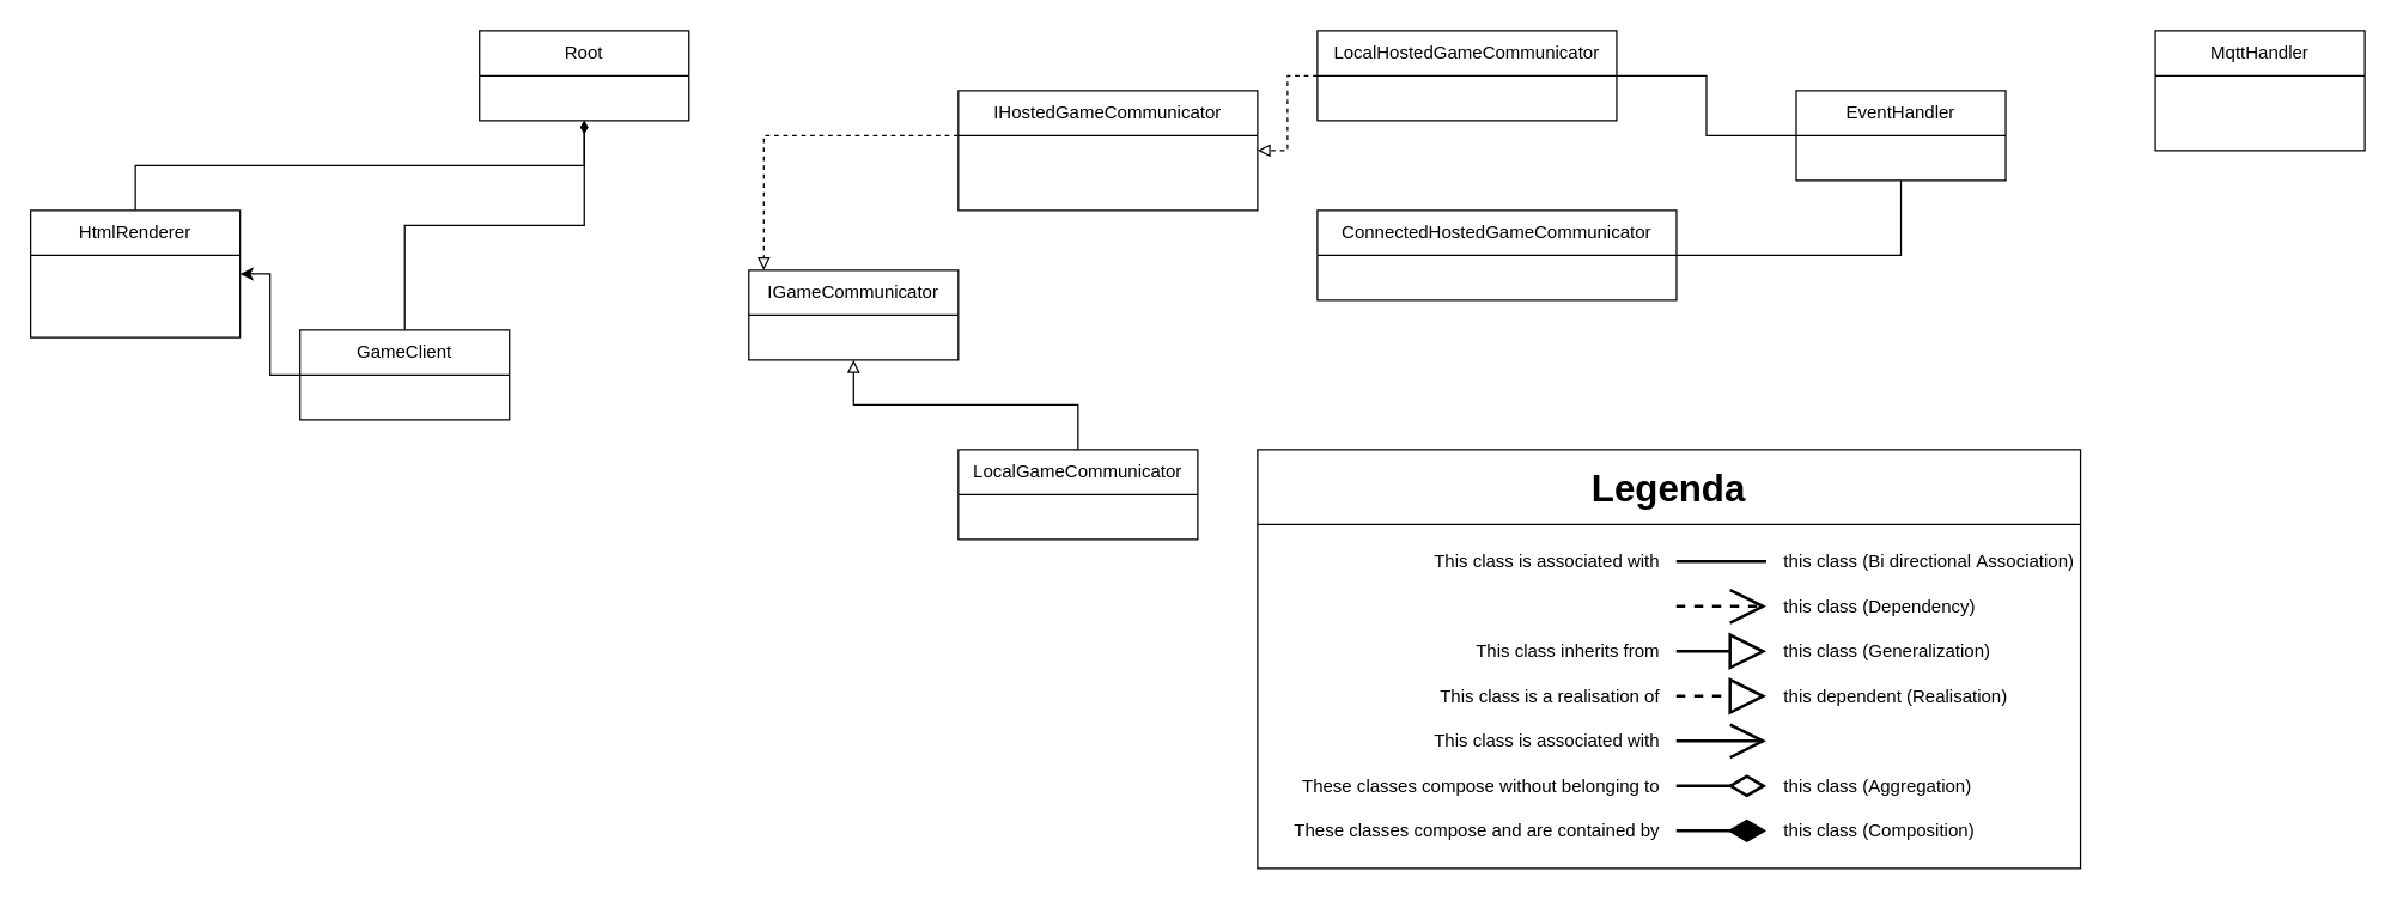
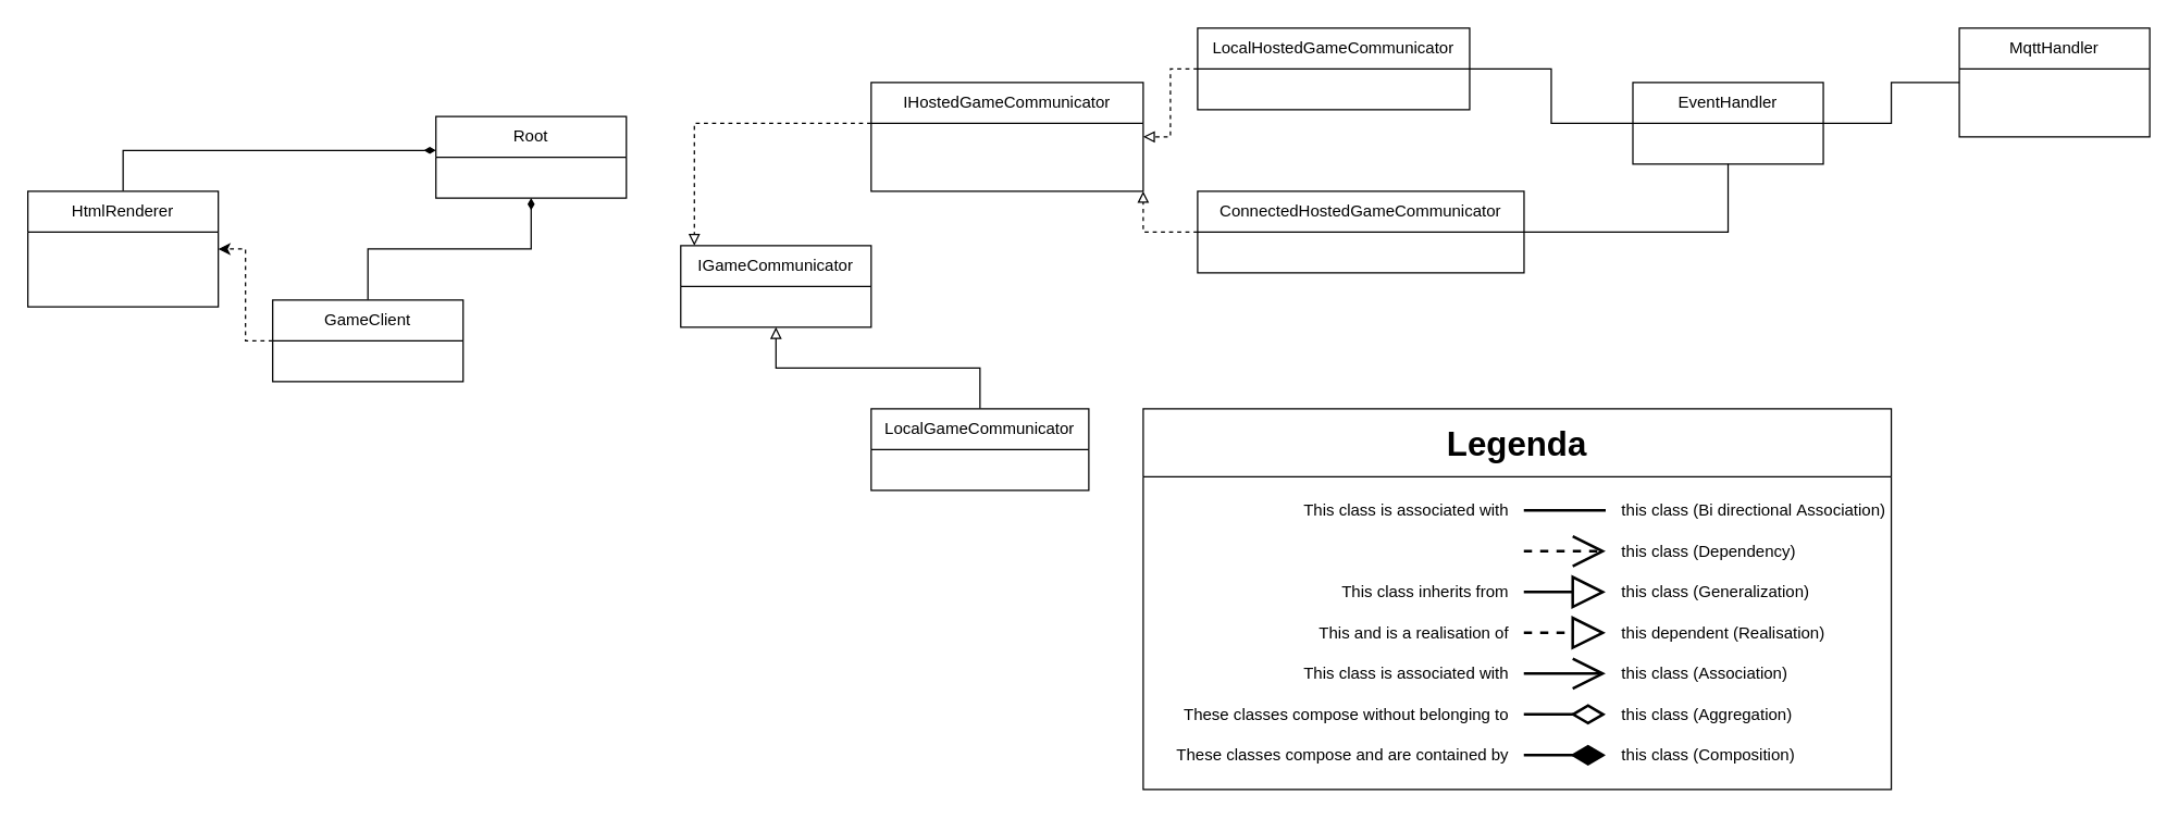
- <mxCell id="2" value="Root" style="swimlane;fontStyle=0;childLayout=stackLayout;horizontal=1;startSize=30;horizontalStack=0;resizeParent=1;resizeParentMax=0;resizeLast=0;collapsible=1;marginBottom=0;whiteSpace=wrap;html=1;" parent="1" vertex="1"><mxGeometry x="320" y="20" width="140" height="60" as="geometry" /></mxCell>
+ <mxCell id="2" value="Root" style="swimlane;fontStyle=0;childLayout=stackLayout;horizontal=1;startSize=30;horizontalStack=0;resizeParent=1;resizeParentMax=0;resizeLast=0;collapsible=1;marginBottom=0;whiteSpace=wrap;html=1;" parent="1" vertex="1"><mxGeometry x="320" y="85" width="140" height="60" as="geometry" /></mxCell>
+ <mxCell id="18" style="edgeStyle=orthogonalEdgeStyle;rounded=0;orthogonalLoop=1;jettySize=auto;html=1;endArrow=none;endFill=0;startArrow=none;startFill=0;" parent="1" source="19" target="17" edge="1"><mxGeometry relative="1" as="geometry" /></mxCell>
+ <mxCell id="14" style="edgeStyle=orthogonalEdgeStyle;rounded=0;orthogonalLoop=1;jettySize=auto;html=1;endArrow=block;endFill=0;dashed=1;" parent="1" source="16" target="8" edge="1"><mxGeometry relative="1" as="geometry"><Array as="points"><mxPoint x="840" y="170" /><mxPoint x="840" y="90" /></Array></mxGeometry></mxCell>
- <mxCell id="4" style="edgeStyle=orthogonalEdgeStyle;rounded=0;orthogonalLoop=1;jettySize=auto;html=1;endArrow=classic;endFill=1;" parent="1" source="5" target="21" edge="1"><mxGeometry relative="1" as="geometry" /></mxCell>
+ <mxCell id="4" style="edgeStyle=orthogonalEdgeStyle;rounded=0;orthogonalLoop=1;jettySize=auto;html=1;endArrow=classic;endFill=1;dashed=1;" parent="1" source="5" target="21" edge="1"><mxGeometry relative="1" as="geometry" /></mxCell>
- <mxCell id="28" value="This class is a realisation of" style="text;html=1;align=right;verticalAlign=middle;resizable=0;points=[];autosize=1;strokeColor=none;fillColor=none;fontColor=default;" vertex="1" parent="22"><mxGeometry x="100" y="150" width="170" height="30" as="geometry" /></mxCell>
+ <mxCell id="28" value="This and is a realisation of" style="text;html=1;align=right;verticalAlign=middle;resizable=0;points=[];autosize=1;strokeColor=none;fillColor=none;fontColor=default;" vertex="1" parent="22"><mxGeometry x="100" y="150" width="170" height="30" as="geometry" /></mxCell>
+ <mxCell id="42" value="this class (Association)" style="text;html=1;align=left;verticalAlign=middle;resizable=0;points=[];autosize=1;strokeColor=none;fillColor=none;fontColor=default;" vertex="1" parent="22"><mxGeometry x="350" y="180" width="150" height="30" as="geometry" /></mxCell>
